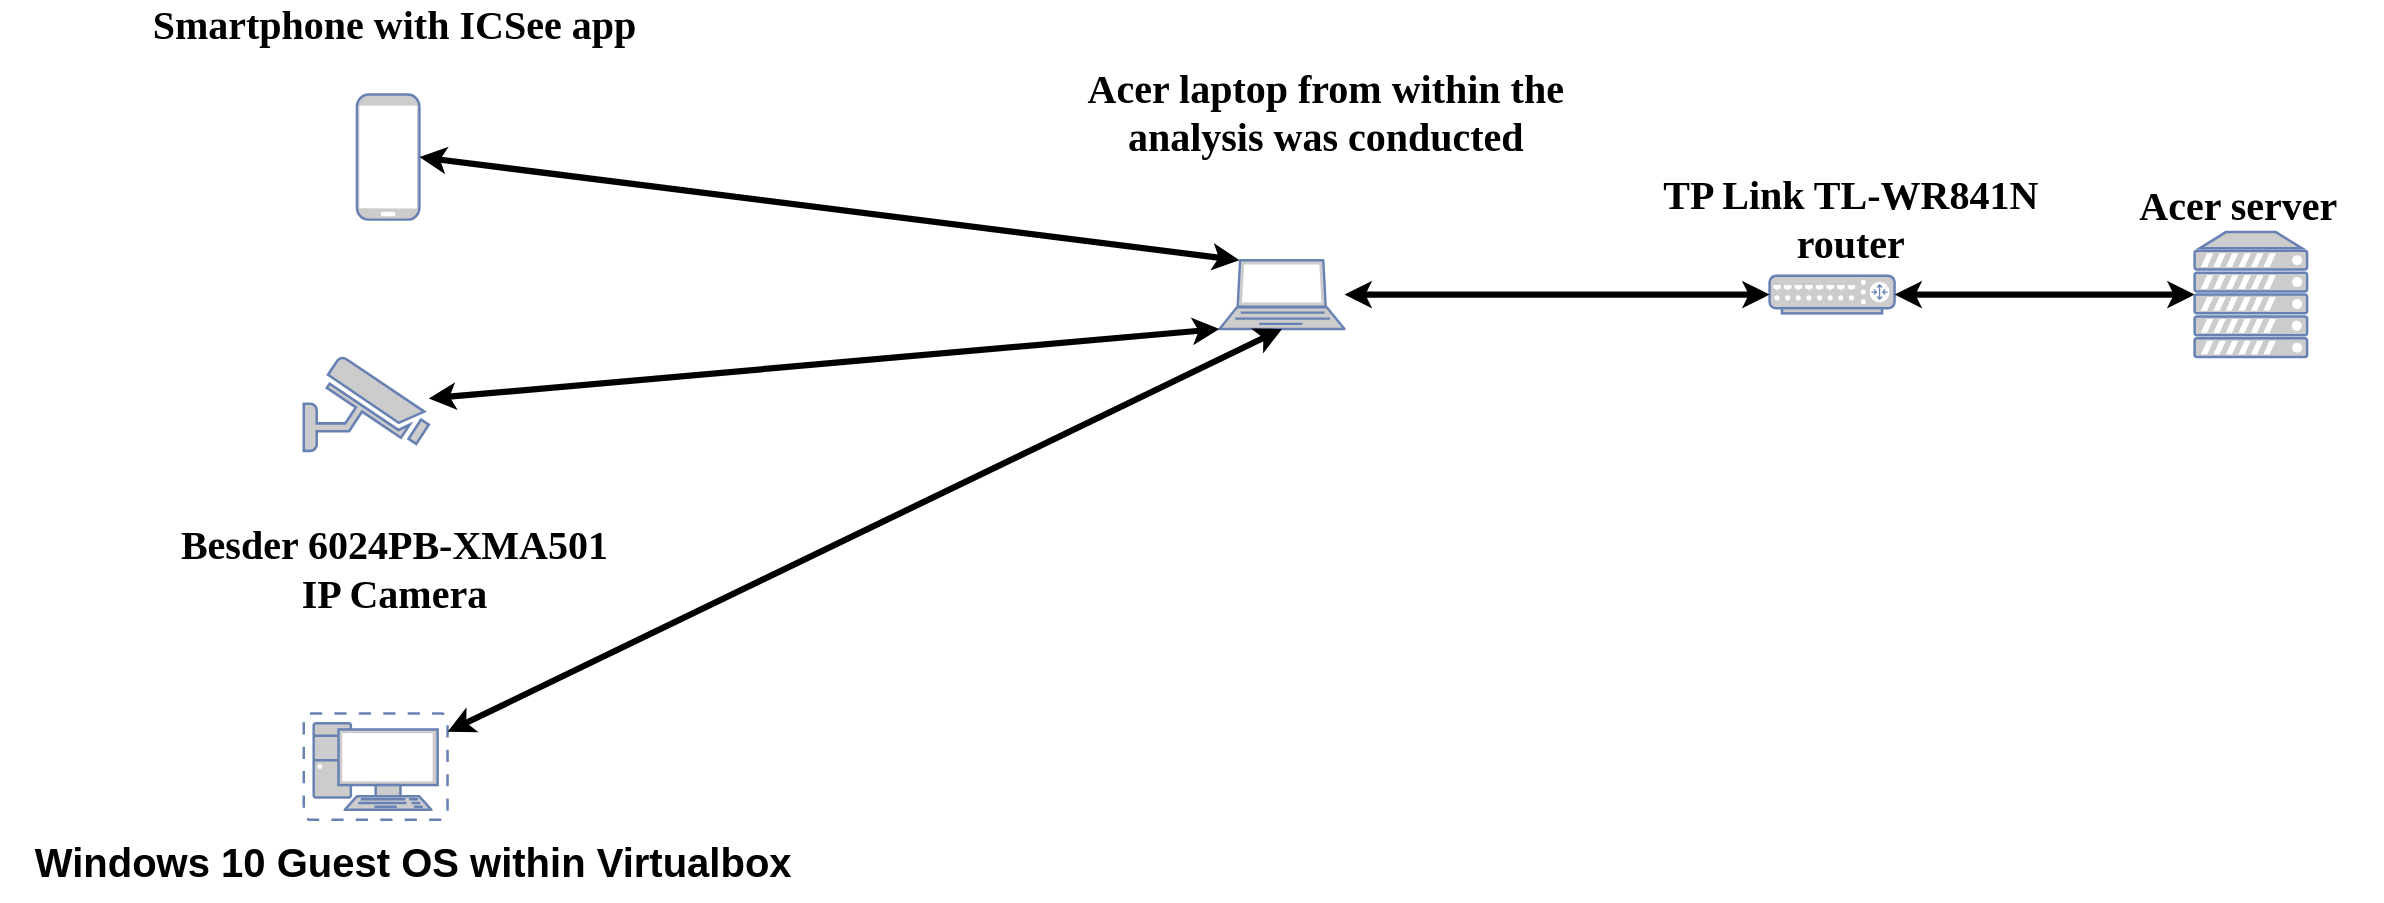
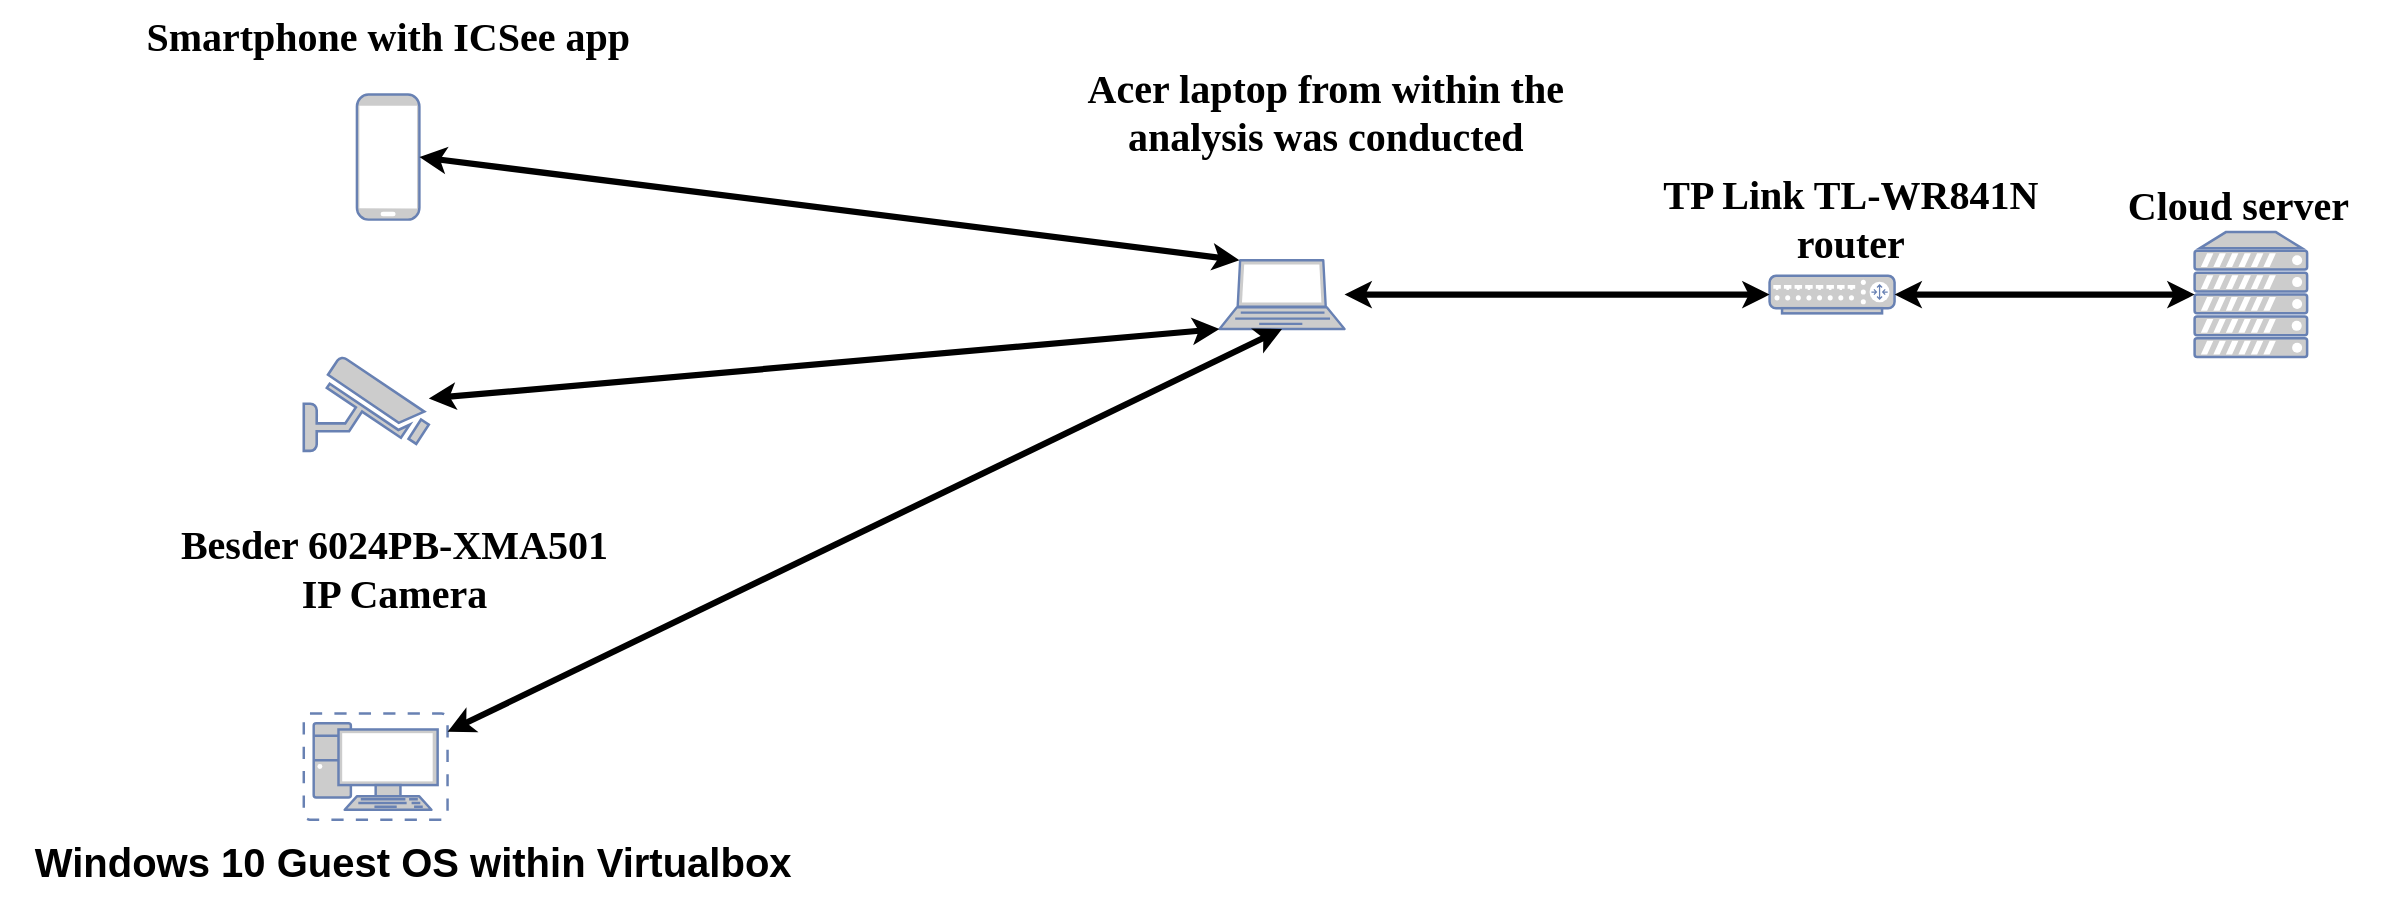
- <mxCell id="11" value="&lt;div style=&quot;font-size: 32px&quot;&gt;&lt;font style=&quot;font-size: 32px&quot; face=&quot;Times New Roman&quot;&gt;&lt;b&gt;Smartphone with ICSee app&lt;br&gt;&lt;/b&gt;&lt;/font&gt;&lt;/div&gt;" style="text;html=1;align=center;verticalAlign=middle;resizable=0;points=[];autosize=1;" parent="1" vertex="1"><mxGeometry x="115" y="10" width="400" height="20" as="geometry" /></mxCell>
+ <mxCell id="11" value="&lt;div style=&quot;font-size: 32px&quot;&gt;&lt;font style=&quot;font-size: 32px&quot; face=&quot;Times New Roman&quot;&gt;&lt;b&gt;Smartphone with ICSee app&lt;br&gt;&lt;/b&gt;&lt;/font&gt;&lt;/div&gt;" style="text;html=1;align=center;verticalAlign=middle;resizable=0;points=[];autosize=1;" parent="1" vertex="1"><mxGeometry x="110" y="20" width="400" height="20" as="geometry" /></mxCell>
- <mxCell id="10" value="&lt;font style=&quot;font-size: 32px&quot; face=&quot;Times New Roman&quot;&gt;&lt;b&gt;Acer server &lt;/b&gt;&lt;/font&gt;" style="text;html=1;align=center;verticalAlign=middle;resizable=0;points=[];autosize=1;" parent="1" vertex="1"><mxGeometry x="1695" y="155" width="190" height="20" as="geometry" /></mxCell>
+ <mxCell id="10" value="&lt;font style=&quot;font-size: 32px&quot; face=&quot;Times New Roman&quot;&gt;&lt;b&gt;Cloud server &lt;/b&gt;&lt;/font&gt;" style="text;html=1;align=center;verticalAlign=middle;resizable=0;points=[];autosize=1;" parent="1" vertex="1"><mxGeometry x="1695" y="155" width="190" height="20" as="geometry" /></mxCell>
